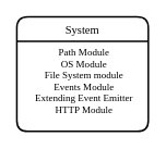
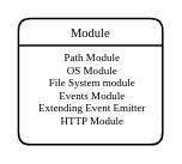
- <mxCell id="2" value="System" style="swimlane;childLayout=stackLayout;horizontal=1;startSize=30;horizontalStack=0;rounded=1;fontSize=14;fontStyle=0;strokeWidth=2;resizeParent=0;resizeLast=1;shadow=0;dashed=0;align=center;fontFamily=Tahoma;" parent="1" vertex="1"><mxGeometry x="20" y="20" width="160" height="140" as="geometry"><mxRectangle x="250" y="300" width="80" height="30" as="alternateBounds" /></mxGeometry></mxCell>
+ <mxCell id="2" value="Module" style="swimlane;childLayout=stackLayout;horizontal=1;startSize=30;horizontalStack=0;rounded=1;fontSize=14;fontStyle=0;strokeWidth=2;resizeParent=0;resizeLast=1;shadow=0;dashed=0;align=center;fontFamily=Tahoma;" parent="1" vertex="1"><mxGeometry x="20" y="20" width="160" height="140" as="geometry"><mxRectangle x="250" y="300" width="80" height="30" as="alternateBounds" /></mxGeometry></mxCell>
